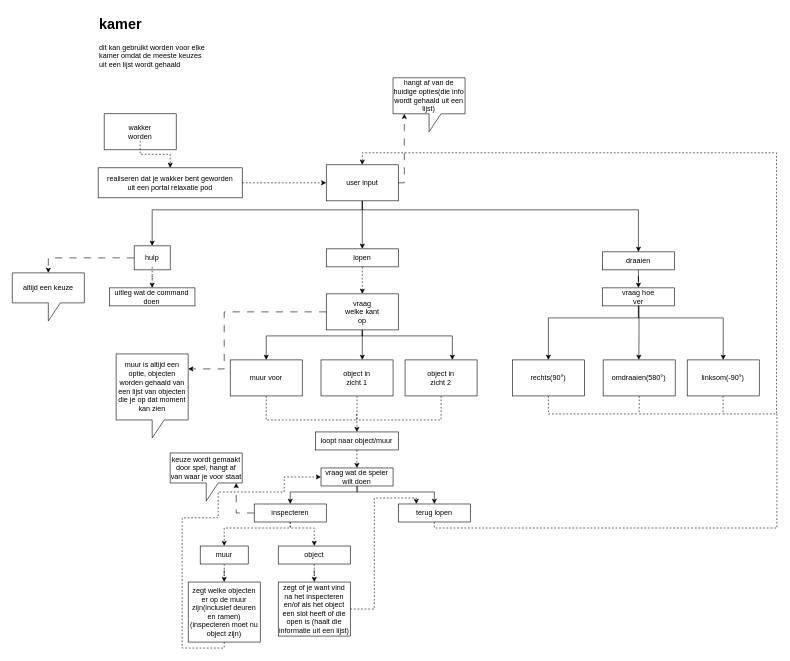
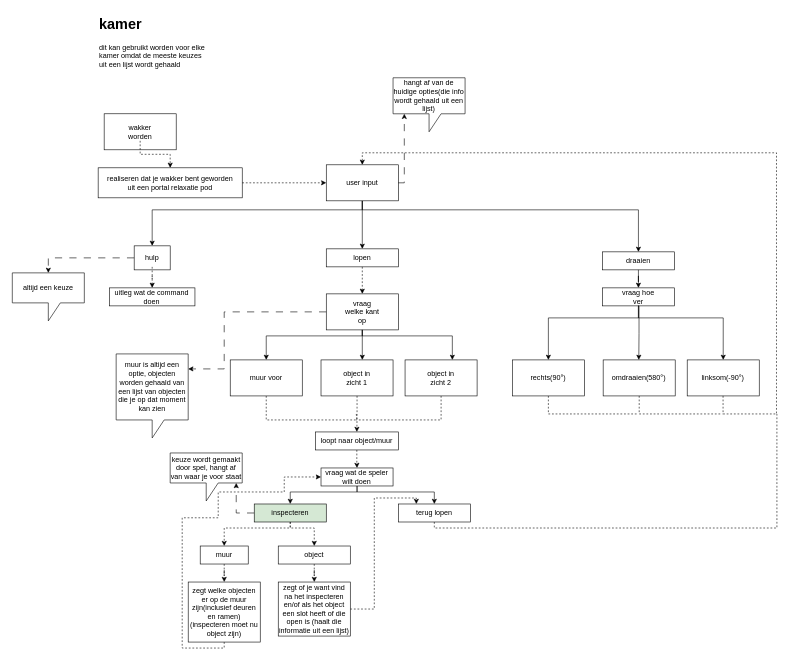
- <mxCell id="80" value="inspecteren" style="rounded=0;whiteSpace=wrap;html=1;" vertex="1" parent="1"><mxGeometry x="423" y="839" width="120" height="30" as="geometry" /></mxCell>
+ <mxCell id="80" value="inspecteren" style="rounded=0;whiteSpace=wrap;html=1;fillColor=#d5e8d4;" vertex="1" parent="1"><mxGeometry x="423" y="839" width="120" height="30" as="geometry" /></mxCell>
